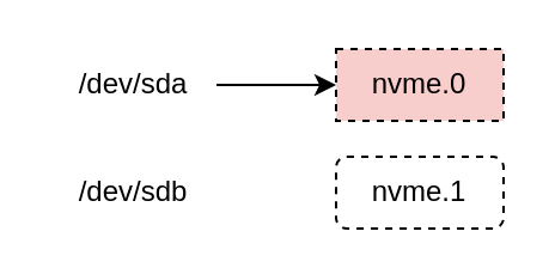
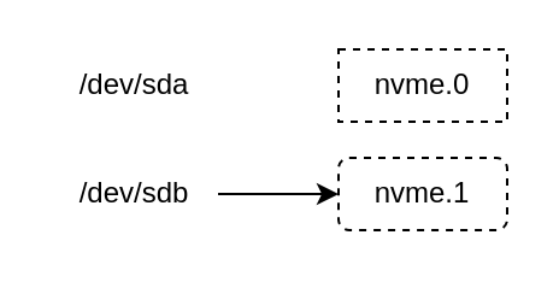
- <mxCell id="6" value="" style="endArrow=classic;html=1;rounded=0;entryX=0;entryY=0.5;entryDx=0;entryDy=0;" edge="1" parent="1" source="4" target="2"><mxGeometry width="50" height="50" relative="1" as="geometry"><mxPoint x="70" y="65" as="sourcePoint" /><mxPoint x="120" y="15" as="targetPoint" /></mxGeometry></mxCell>
- <mxCell id="2" value="nvme.0" style="rounded=0;whiteSpace=wrap;html=1;strokeWidth=1;dashed=1;fillColor=#f8cecc;" vertex="1" parent="1"><mxGeometry x="140" y="20" width="70" height="30" as="geometry" /></mxCell>
+ <mxCell id="2" value="nvme.0" style="rounded=0;whiteSpace=wrap;html=1;strokeWidth=1;dashed=1;" vertex="1" parent="1"><mxGeometry x="140" y="20" width="70" height="30" as="geometry" /></mxCell>
+ <mxCell id="7" value="" style="endArrow=classic;html=1;rounded=0;entryX=0;entryY=0.5;entryDx=0;entryDy=0;" edge="1" parent="1" source="5" target="3"><mxGeometry width="50" height="50" relative="1" as="geometry"><mxPoint x="70" y="65" as="sourcePoint" /><mxPoint x="120" y="15" as="targetPoint" /></mxGeometry></mxCell>
